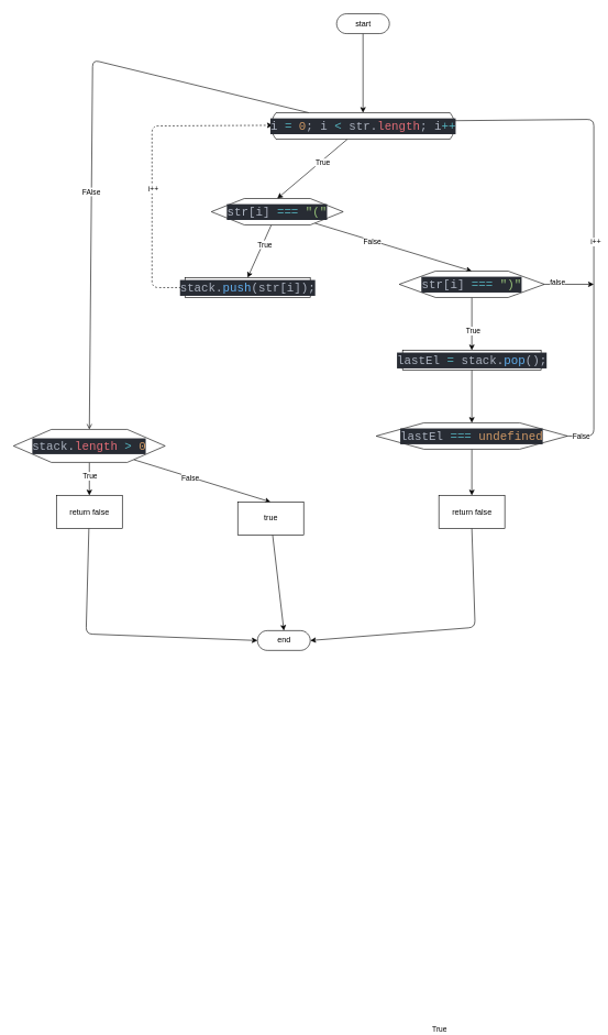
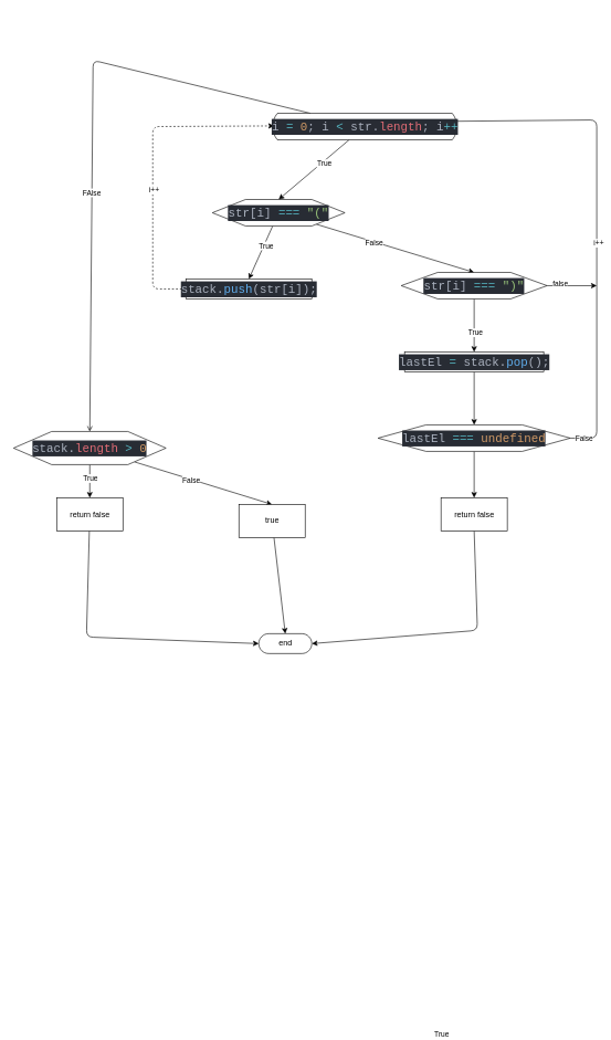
- <mxCell id="4" value="start" style="html=1;dashed=0;whitespace=wrap;shape=mxgraph.dfd.start" vertex="1" parent="1"><mxGeometry x="510" y="20" width="80" height="30" as="geometry" /></mxCell>
- <mxCell id="3" style="edgeStyle=none;html=1;entryX=0.5;entryY=0;entryDx=0;entryDy=0;entryPerimeter=0;" edge="1" parent="1" source="4" target="37"><mxGeometry relative="1" as="geometry" /></mxCell>
